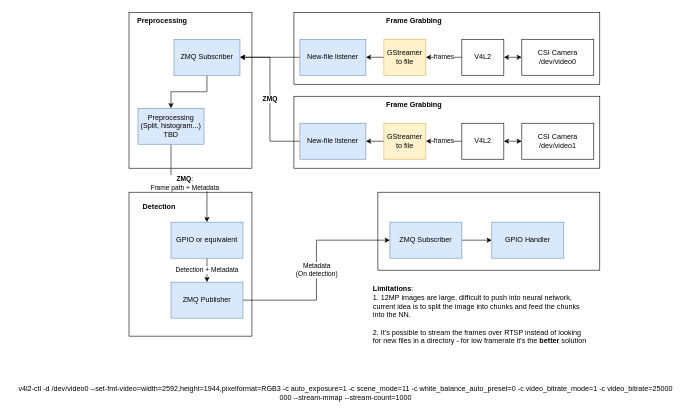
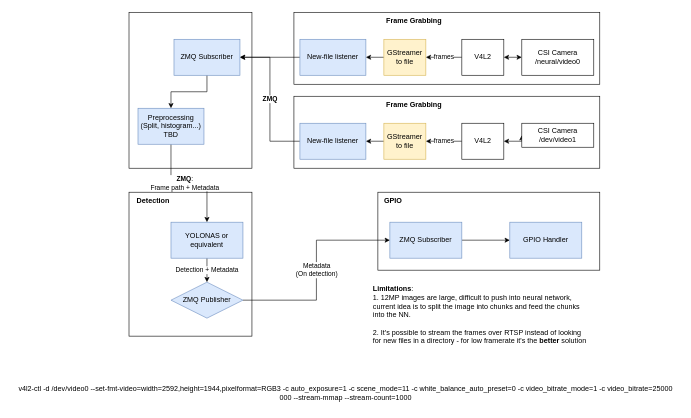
- <mxCell id="16" value="Preprocessing" style="text;html=1;align=center;verticalAlign=middle;resizable=0;points=[];autosize=1;strokeColor=none;fillColor=none;fontStyle=1" parent="1" vertex="1"><mxGeometry x="214" y="20" width="110" height="30" as="geometry" /></mxCell>
- <mxCell id="8" value="CSI Camera&lt;br&gt;/dev/video0" style="rounded=0;whiteSpace=wrap;html=1;" parent="1" vertex="1"><mxGeometry x="869" y="65" width="120" height="60" as="geometry" /></mxCell>
+ <mxCell id="8" value="CSI Camera&lt;br&gt;/neural/video0" style="rounded=0;whiteSpace=wrap;html=1;" parent="1" vertex="1"><mxGeometry x="869" y="65" width="120" height="60" as="geometry" /></mxCell>
- <mxCell id="33" value="CSI Camera&lt;br&gt;/dev/video1" style="rounded=0;whiteSpace=wrap;html=1;" vertex="1" parent="1"><mxGeometry x="869" y="205" width="120" height="60" as="geometry" /></mxCell>
+ <mxCell id="33" value="CSI Camera&lt;br&gt;/dev/video1" style="rounded=0;whiteSpace=wrap;html=1;" vertex="1" parent="1"><mxGeometry x="869" y="205" width="120" height="40" as="geometry" /></mxCell>
+ <mxCell id="25" value="GPIO" style="text;html=1;align=center;verticalAlign=middle;resizable=0;points=[];autosize=1;strokeColor=none;fillColor=none;fontStyle=1" parent="1" vertex="1"><mxGeometry x="629" y="320" width="50" height="30" as="geometry" /></mxCell>
- <mxCell id="17" value="Detection" style="text;html=1;align=center;verticalAlign=middle;resizable=0;points=[];autosize=1;strokeColor=none;fillColor=none;fontStyle=1" parent="1" vertex="1"><mxGeometry x="224" y="330" width="80" height="30" as="geometry" /></mxCell>
+ <mxCell id="17" value="Detection" style="text;html=1;align=center;verticalAlign=middle;resizable=0;points=[];autosize=1;strokeColor=none;fillColor=none;fontStyle=1" parent="1" vertex="1"><mxGeometry x="214" y="320" width="80" height="30" as="geometry" /></mxCell>
- <mxCell id="19" value="GPIO or equivalent" style="rounded=0;whiteSpace=wrap;html=1;fillColor=#dae8fc;strokeColor=#6c8ebf;" parent="1" vertex="1"><mxGeometry x="284" y="370" width="120" height="60" as="geometry" /></mxCell>
+ <mxCell id="19" value="YOLONAS or equivalent" style="rounded=0;whiteSpace=wrap;html=1;fillColor=#dae8fc;strokeColor=#6c8ebf;" parent="1" vertex="1"><mxGeometry x="284" y="370" width="120" height="60" as="geometry" /></mxCell>
- <mxCell id="26" value="GPIO Handler" style="rounded=0;whiteSpace=wrap;html=1;fillColor=#dae8fc;strokeColor=#6c8ebf;" parent="1" vertex="1"><mxGeometry x="819" y="370" width="120" height="60" as="geometry" /></mxCell>
+ <mxCell id="26" value="GPIO Handler" style="rounded=0;whiteSpace=wrap;html=1;fillColor=#dae8fc;strokeColor=#6c8ebf;" parent="1" vertex="1"><mxGeometry x="849" y="370" width="120" height="60" as="geometry" /></mxCell>
- <mxCell id="24" value="ZMQ Publisher" style="rounded=0;whiteSpace=wrap;html=1;fillColor=#dae8fc;strokeColor=#6c8ebf;" parent="1" vertex="1"><mxGeometry x="284" y="470" width="120" height="60" as="geometry" /></mxCell>
+ <mxCell id="24" value="ZMQ Publisher" style="rhombus;whiteSpace=wrap;html=1;fillColor=#dae8fc;strokeColor=#6c8ebf;" parent="1" vertex="1"><mxGeometry x="284" y="470" width="120" height="60" as="geometry" /></mxCell>
